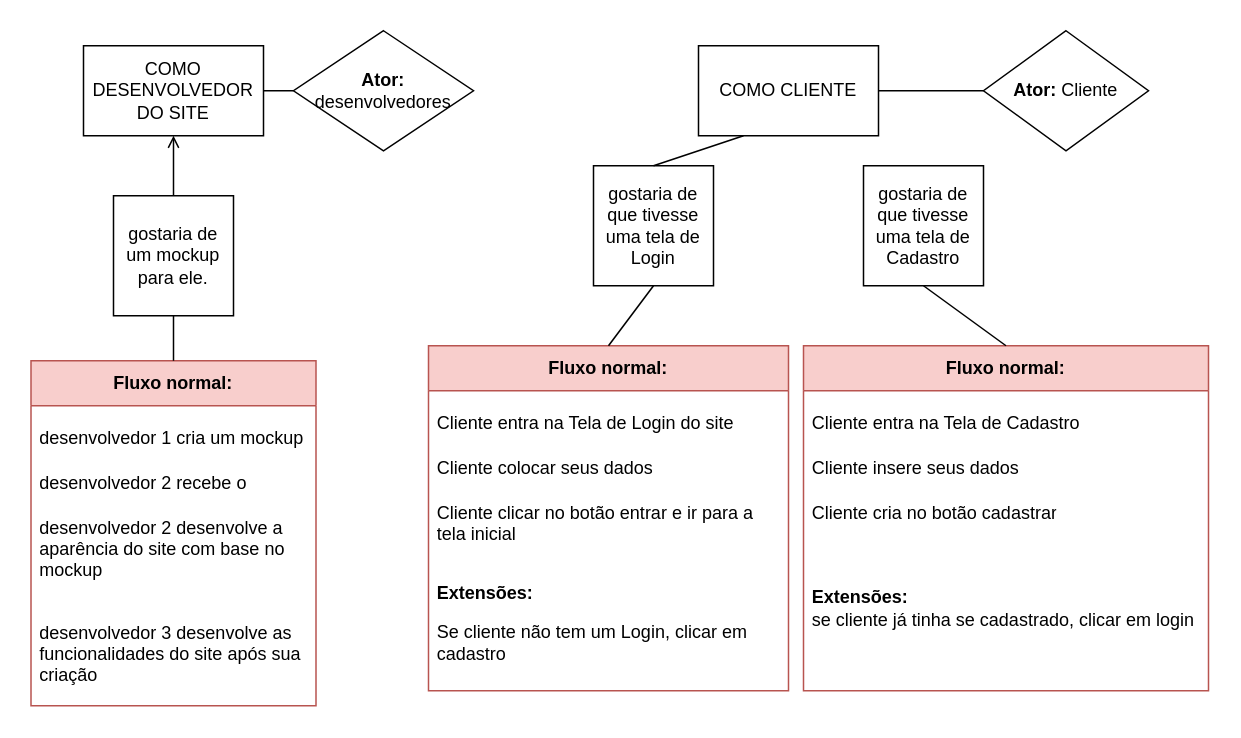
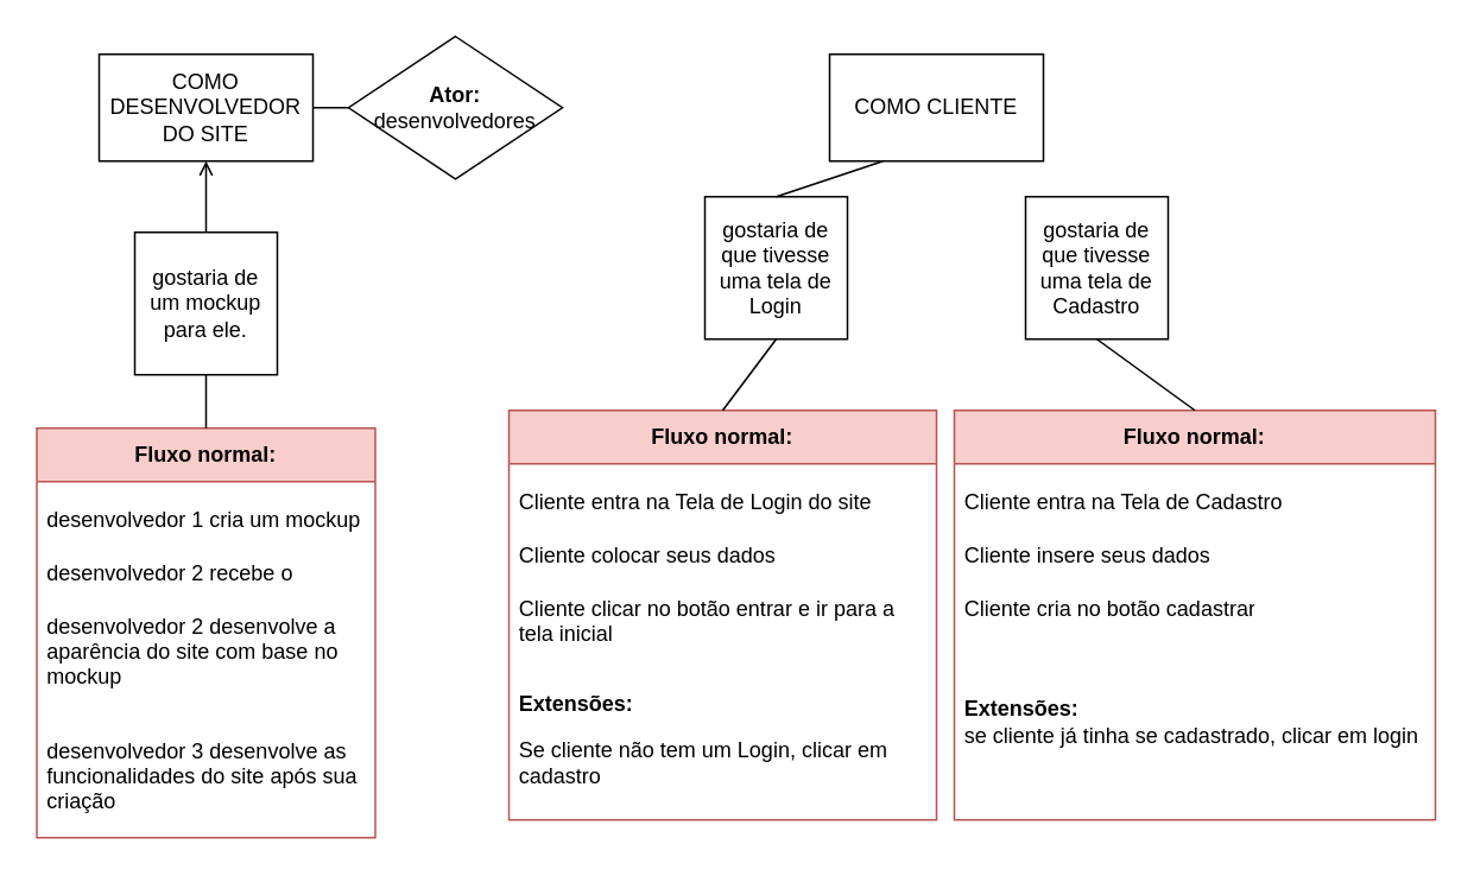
- <mxCell id="30" value="" style="endArrow=none;html=1;rounded=0;entryX=1;entryY=0.5;entryDx=0;entryDy=0;exitX=0;exitY=0.5;exitDx=0;exitDy=0;" edge="1" parent="1" source="29" target="3"><mxGeometry width="50" height="50" relative="1" as="geometry"><mxPoint x="405" y="300" as="sourcePoint" /><mxPoint x="455" y="250" as="targetPoint" /></mxGeometry></mxCell>
- <mxCell id="29" value="&lt;p data-pm-slice=&quot;1 1 []&quot;&gt;&lt;strong&gt;Ator:&lt;/strong&gt; Cliente&lt;br&gt;&lt;/p&gt;" style="rhombus;whiteSpace=wrap;html=1;" vertex="1" parent="1"><mxGeometry x="655" y="20" width="110" height="80" as="geometry" /></mxCell>
